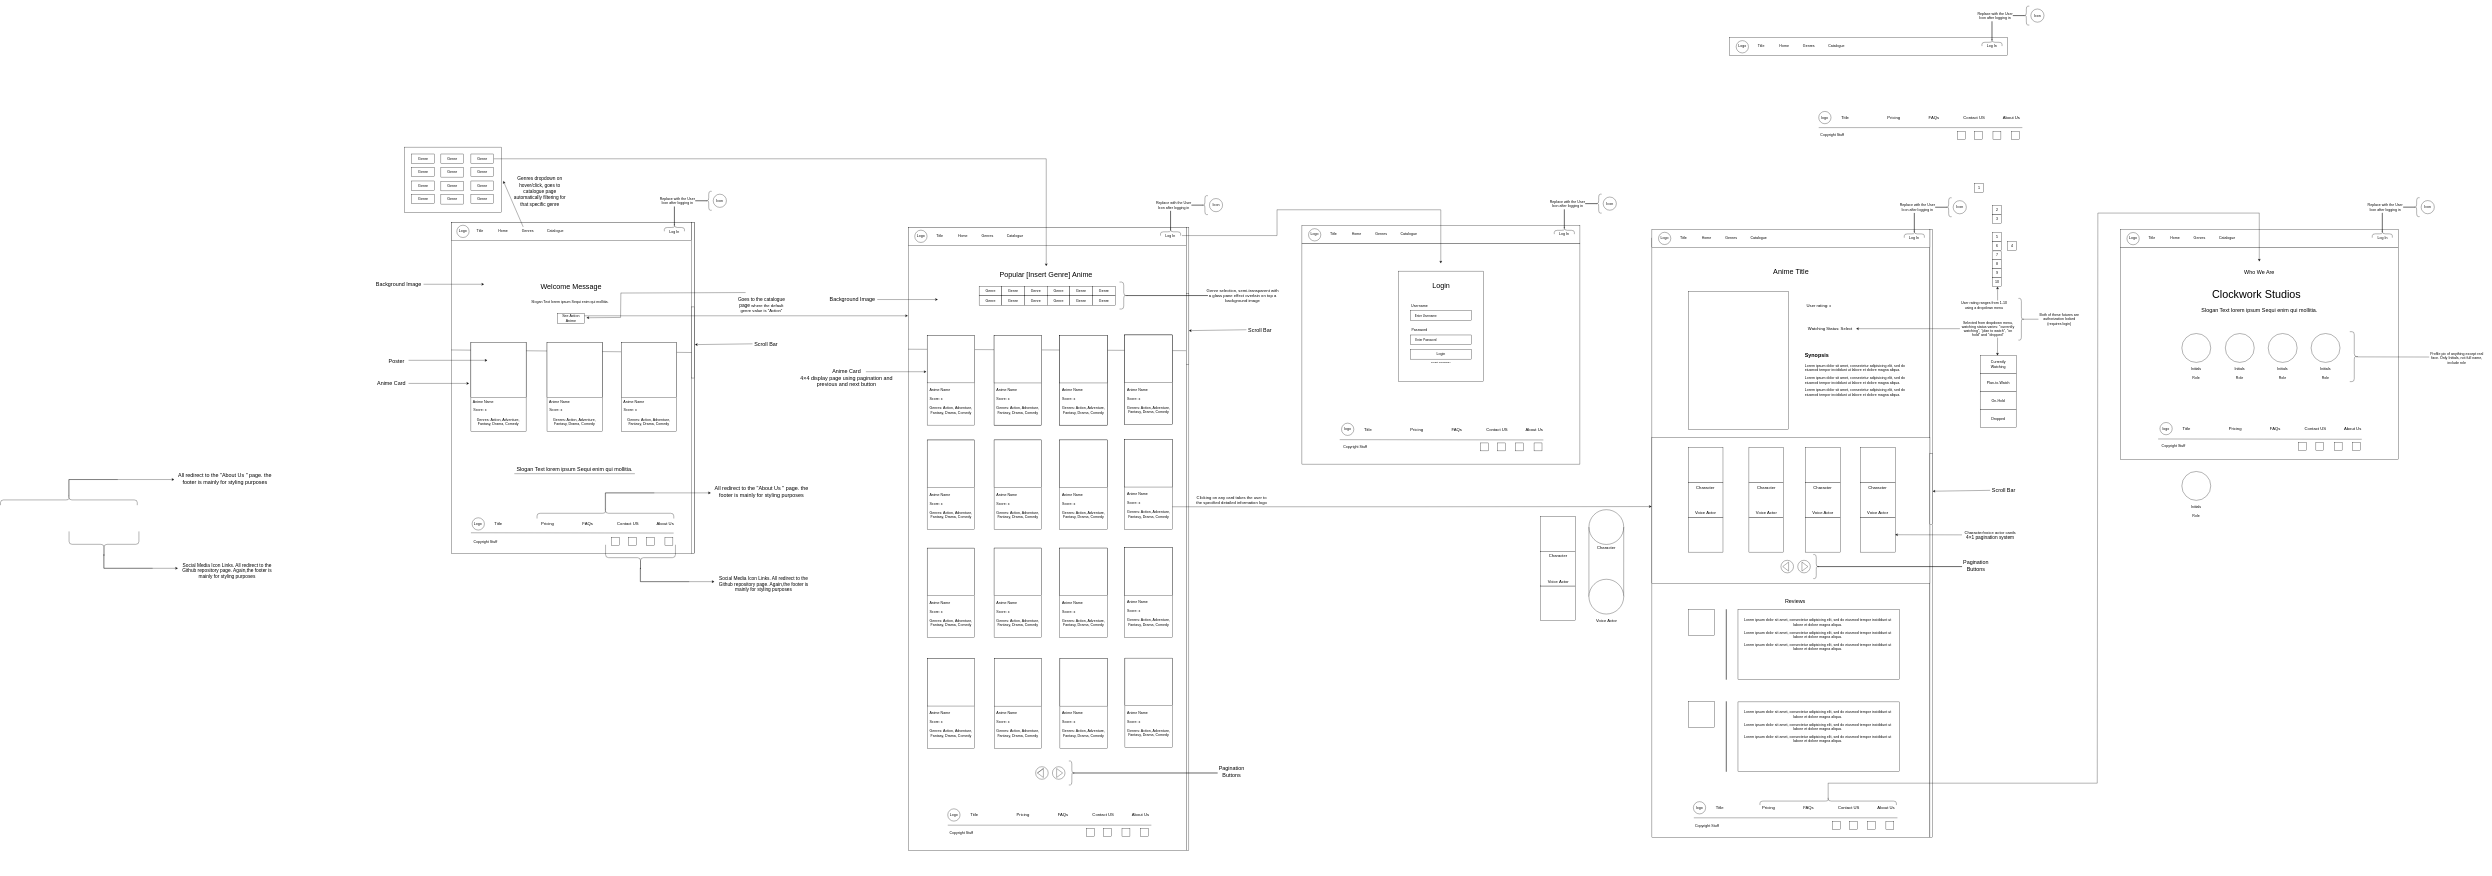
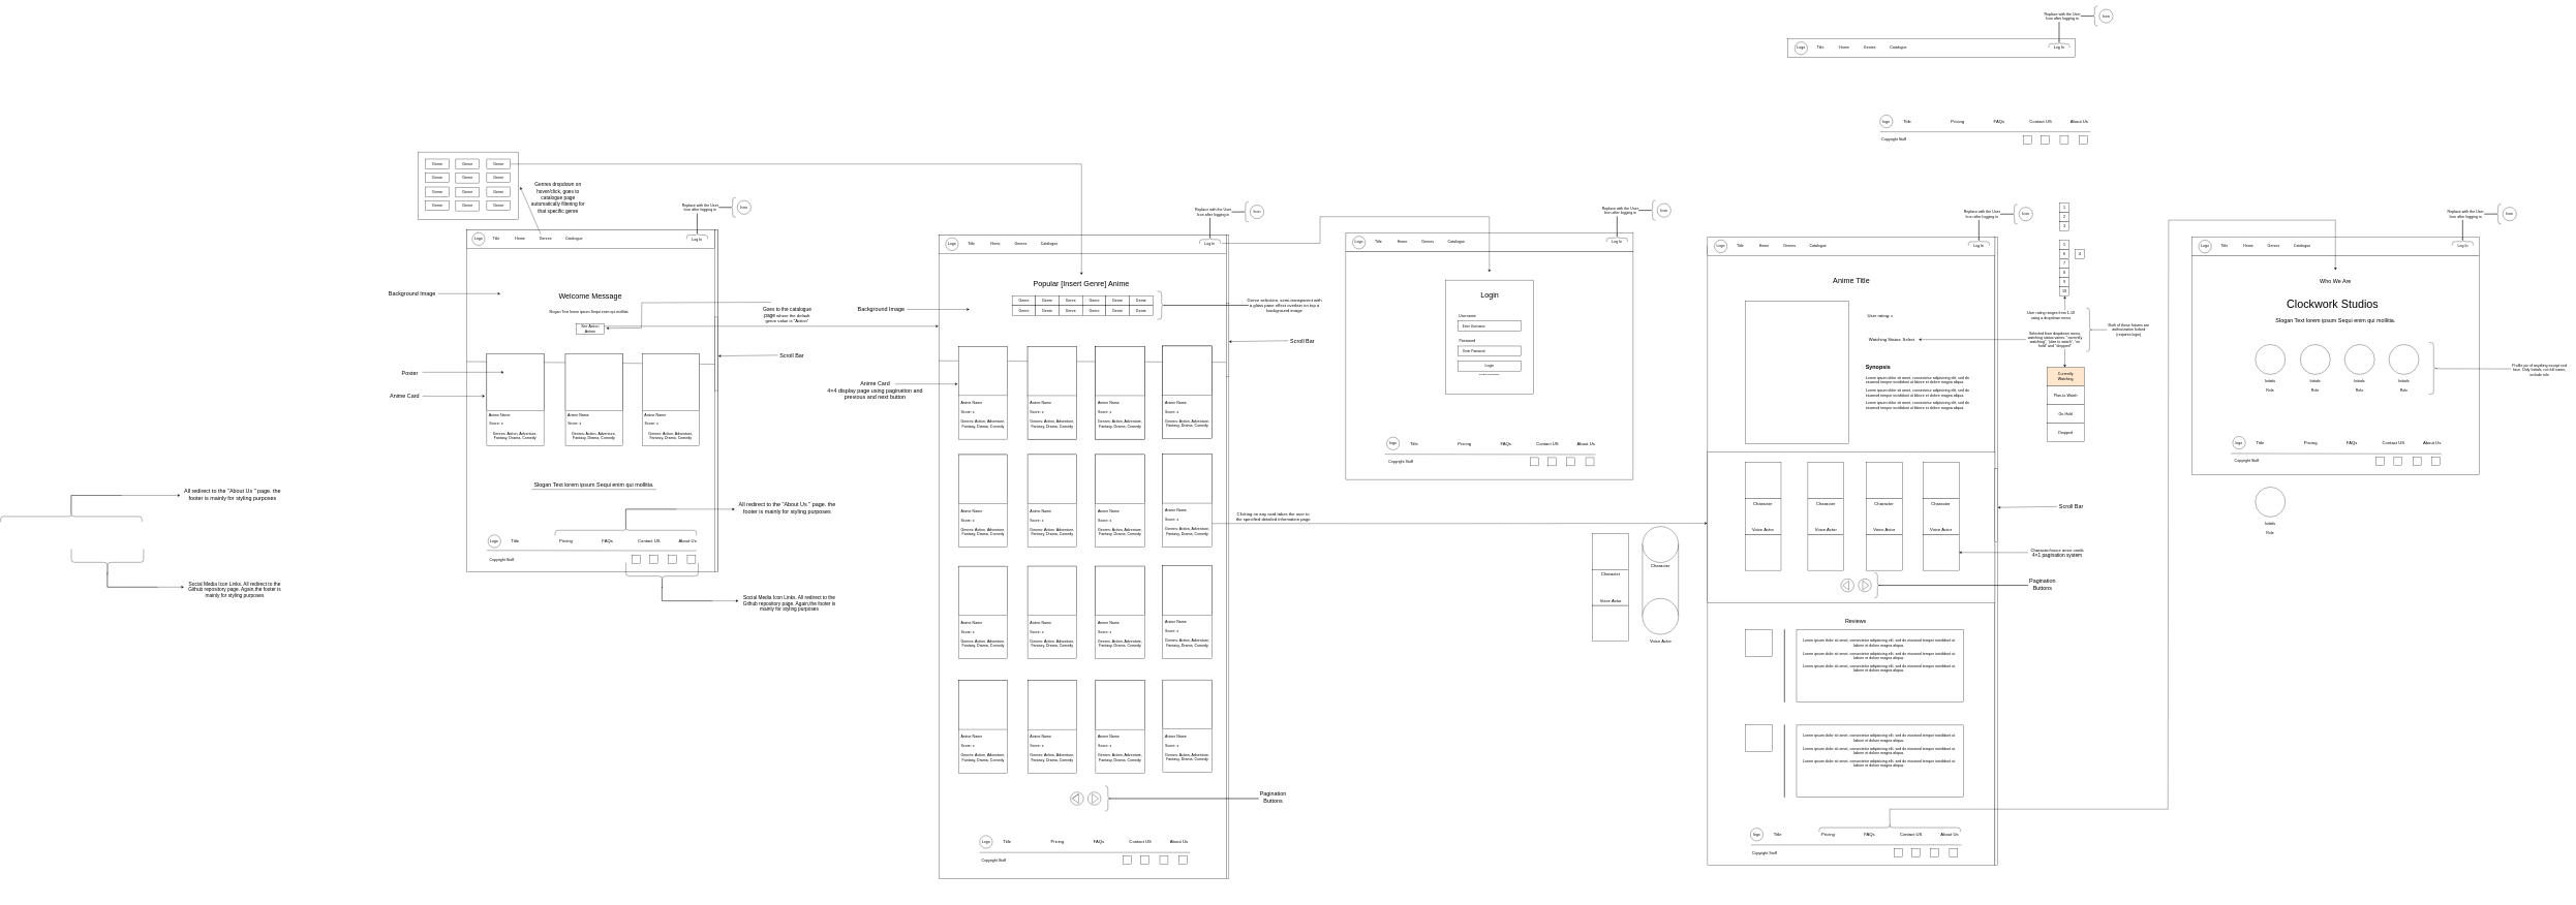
- <mxCell id="370" value="&lt;div&gt;1&lt;/div&gt;" style="whiteSpace=wrap;html=1;aspect=fixed;" vertex="1" parent="1"><mxGeometry x="6391.5" y="610.5" width="30" height="30" as="geometry" /></mxCell>
+ <mxCell id="370" value="&lt;div&gt;1&lt;/div&gt;" style="whiteSpace=wrap;html=1;aspect=fixed;" vertex="1" parent="1"><mxGeometry x="6451.5" y="655.5" width="30" height="30" as="geometry" /></mxCell>
- <mxCell id="376" value="&lt;div&gt;Currently&lt;/div&gt;&lt;div&gt;Watching&lt;/div&gt;" style="rounded=0;whiteSpace=wrap;html=1;" vertex="1" parent="1"><mxGeometry x="6411" y="1185" width="120" height="60" as="geometry" /></mxCell>
+ <mxCell id="376" value="&lt;div&gt;Currently&lt;/div&gt;&lt;div&gt;Watching&lt;/div&gt;" style="rounded=0;whiteSpace=wrap;html=1;fillColor=#ffe6cc;" vertex="1" parent="1"><mxGeometry x="6411" y="1185" width="120" height="60" as="geometry" /></mxCell>
- <mxCell id="386" value="&lt;font style=&quot;font-size: 14px;&quot;&gt;Clicking on any card takes the user to the specified detailed information logo&lt;/font&gt;" style="text;html=1;align=center;verticalAlign=middle;whiteSpace=wrap;rounded=0;" vertex="1" parent="1"><mxGeometry x="3788.5" y="1651.5" width="252" height="30" as="geometry" /></mxCell>
+ <mxCell id="386" value="&lt;font style=&quot;font-size: 14px;&quot;&gt;Clicking on any card takes the user to the specified detailed information page&lt;/font&gt;" style="text;html=1;align=center;verticalAlign=middle;whiteSpace=wrap;rounded=0;" vertex="1" parent="1"><mxGeometry x="3788.5" y="1651.5" width="252" height="30" as="geometry" /></mxCell>
